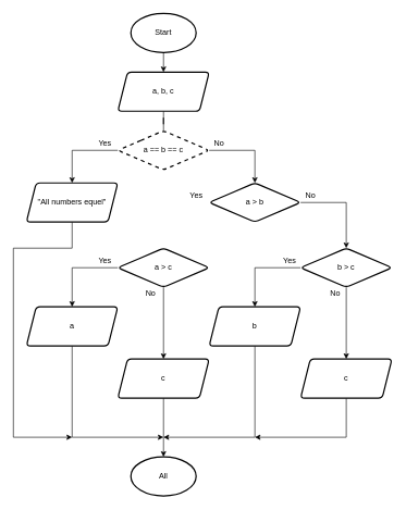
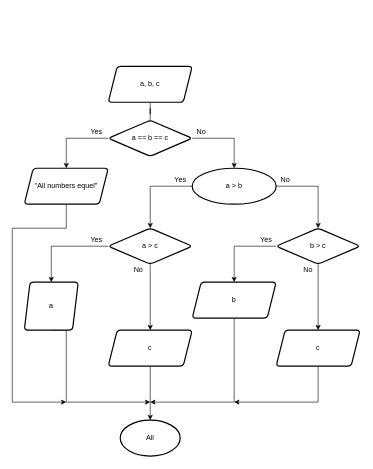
- <mxCell id="3" value="Start" style="strokeWidth=2;html=1;shape=mxgraph.flowchart.start_1;whiteSpace=wrap;" vertex="1" parent="1"><mxGeometry x="200" y="20" width="100" height="60" as="geometry" /></mxCell>
- <mxCell id="2" style="edgeStyle=orthogonalEdgeStyle;rounded=0;orthogonalLoop=1;jettySize=auto;html=1;exitX=0.5;exitY=1;exitDx=0;exitDy=0;exitPerimeter=0;entryX=0.5;entryY=0;entryDx=0;entryDy=0;" edge="1" parent="1" source="3" target="5"><mxGeometry relative="1" as="geometry" /></mxCell>
- <mxCell id="8" value="a == b == c" style="rhombus;whiteSpace=wrap;html=1;strokeWidth=2;rounded=1;arcSize=12;dashed=1;" vertex="1" parent="1"><mxGeometry x="180" y="200" width="140" height="60" as="geometry" /></mxCell>
+ <mxCell id="8" value="a == b == c" style="rhombus;whiteSpace=wrap;html=1;strokeWidth=2;rounded=1;arcSize=12;" vertex="1" parent="1"><mxGeometry x="180" y="200" width="140" height="60" as="geometry" /></mxCell>
+ <mxCell id="14" style="edgeStyle=orthogonalEdgeStyle;rounded=0;orthogonalLoop=1;jettySize=auto;html=1;exitX=0;exitY=0.5;exitDx=0;exitDy=0;entryX=0.5;entryY=0;entryDx=0;entryDy=0;" edge="1" parent="1" source="15" target="18"><mxGeometry relative="1" as="geometry" /></mxCell>
- <mxCell id="15" value="a &amp;gt; b" style="rhombus;whiteSpace=wrap;html=1;strokeWidth=2;rounded=1;arcSize=12;" vertex="1" parent="1"><mxGeometry x="320" y="280" width="140" height="60" as="geometry" /></mxCell>
+ <mxCell id="15" value="a &amp;gt; b" style="ellipse;whiteSpace=wrap;html=1;strokeWidth=2;arcSize=12;" vertex="1" parent="1"><mxGeometry x="320" y="280" width="140" height="60" as="geometry" /></mxCell>
- <mxCell id="25" value="a" style="shape=parallelogram;html=1;strokeWidth=2;perimeter=parallelogramPerimeter;whiteSpace=wrap;rounded=1;arcSize=12;size=0.107;" vertex="1" parent="1"><mxGeometry x="40" y="470" width="140" height="60" as="geometry" /></mxCell>
+ <mxCell id="25" value="a" style="shape=parallelogram;html=1;strokeWidth=2;perimeter=parallelogramPerimeter;whiteSpace=wrap;rounded=1;arcSize=12;size=0.107;" vertex="1" parent="1"><mxGeometry x="40" y="470" width="90" height="80" as="geometry" /></mxCell>
